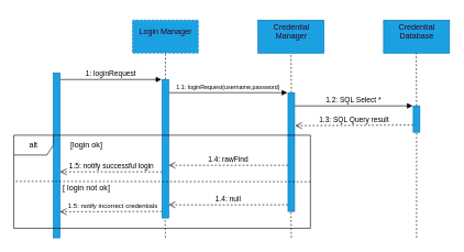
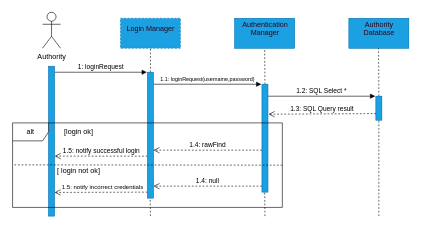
+ <mxCell id="2" value="&lt;div&gt;Authority&lt;/div&gt;" style="shape=umlActor;verticalLabelPosition=bottom;labelBackgroundColor=#ffffff;verticalAlign=top;html=1;outlineConnect=0;" parent="1" vertex="1"><mxGeometry x="70" y="20" width="30" height="60" as="geometry" /></mxCell>
- <mxCell id="3" value="&lt;div&gt;&lt;font color=&quot;#33001A&quot;&gt;Credential&lt;/font&gt;&lt;/div&gt;&lt;div&gt;&lt;font color=&quot;#33001A&quot;&gt;Manager&lt;/font&gt;&lt;/div&gt;&lt;div&gt;&lt;br&gt;&lt;/div&gt;" style="html=1;fillColor=#1ba1e2;strokeColor=#006EAF;fontColor=#ffffff;" parent="1" vertex="1"><mxGeometry x="390.5" y="30" width="100" height="50" as="geometry" /></mxCell>
+ <mxCell id="3" value="&lt;div&gt;&lt;font color=&quot;#33001A&quot;&gt;Authentication&lt;/font&gt;&lt;/div&gt;&lt;div&gt;&lt;font color=&quot;#33001A&quot;&gt;Manager&lt;/font&gt;&lt;/div&gt;&lt;div&gt;&lt;br&gt;&lt;/div&gt;" style="html=1;fillColor=#1ba1e2;strokeColor=#006EAF;fontColor=#ffffff;" parent="1" vertex="1"><mxGeometry x="390.5" y="30" width="100" height="50" as="geometry" /></mxCell>
- <mxCell id="5" value="&lt;div&gt;&lt;font color=&quot;#33001A&quot;&gt;Credential&lt;/font&gt;&lt;/div&gt;&lt;div&gt;&lt;font color=&quot;#33001A&quot;&gt;Database&lt;/font&gt;&lt;/div&gt;&lt;div&gt;&lt;br&gt;&lt;/div&gt;" style="html=1;fillColor=#1ba1e2;strokeColor=#006EAF;fontColor=#ffffff;" parent="1" vertex="1"><mxGeometry x="581" y="30" width="100" height="50" as="geometry" /></mxCell>
+ <mxCell id="5" value="&lt;div&gt;&lt;font color=&quot;#33001A&quot;&gt;Authority&lt;/font&gt;&lt;/div&gt;&lt;div&gt;&lt;font color=&quot;#33001A&quot;&gt;Database&lt;/font&gt;&lt;/div&gt;&lt;div&gt;&lt;br&gt;&lt;/div&gt;" style="html=1;fillColor=#1ba1e2;strokeColor=#006EAF;fontColor=#ffffff;" parent="1" vertex="1"><mxGeometry x="581" y="30" width="100" height="50" as="geometry" /></mxCell>
